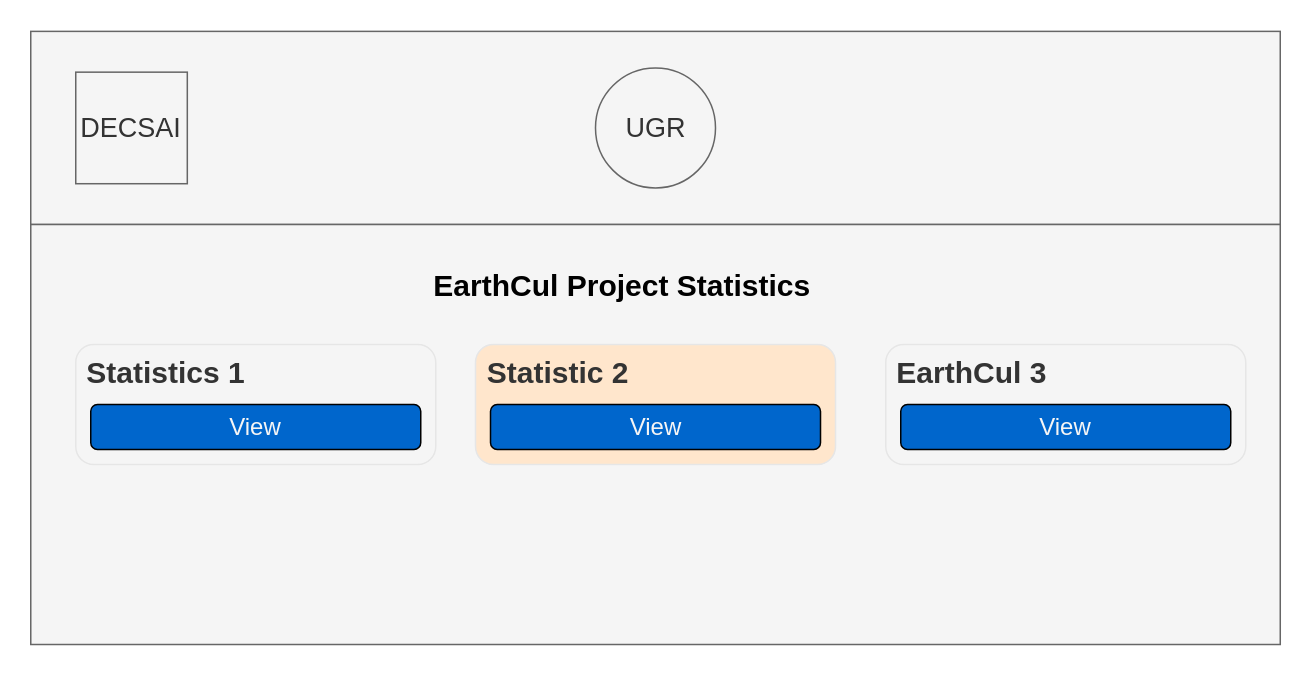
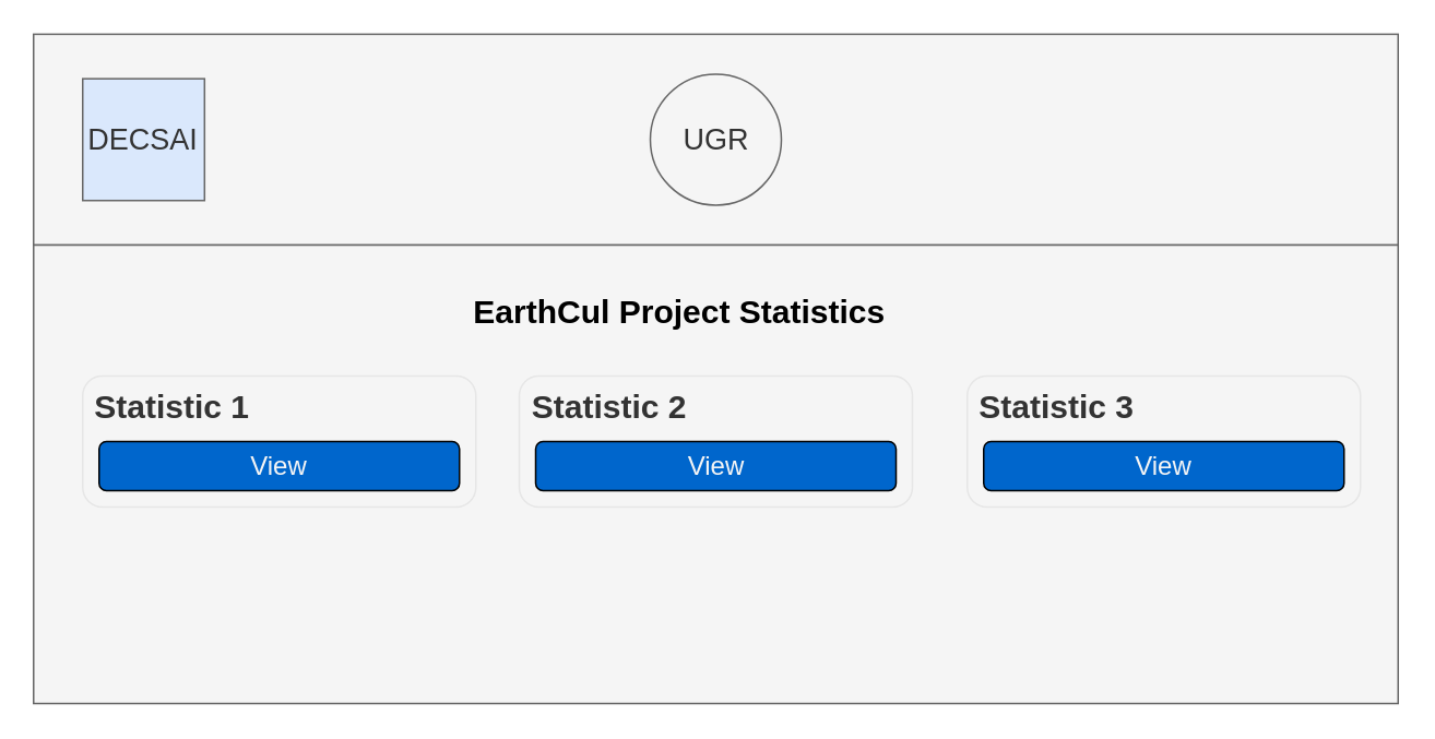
- <mxCell id="3" value="&lt;font style=&quot;font-size: 18px;&quot;&gt;DECSAI&lt;/font&gt;" style="whiteSpace=wrap;html=1;aspect=fixed;fillColor=#f5f5f5;fontColor=#333333;strokeColor=#666666;fontSize=18;" parent="1" vertex="1"><mxGeometry x="50" y="47.44" width="74.37" height="74.37" as="geometry" /></mxCell>
+ <mxCell id="3" value="&lt;font style=&quot;font-size: 18px;&quot;&gt;DECSAI&lt;/font&gt;" style="whiteSpace=wrap;html=1;aspect=fixed;fillColor=#dae8fc;fontColor=#333333;strokeColor=#666666;fontSize=18;" parent="1" vertex="1"><mxGeometry x="50" y="47.44" width="74.37" height="74.37" as="geometry" /></mxCell>
- <mxCell id="6" value="&lt;b style=&quot;font-size: 20px;&quot;&gt;&amp;nbsp;Statistics 1&lt;/b&gt;" style="rounded=1;whiteSpace=wrap;html=1;fontSize=16;fillColor=#f5f5f5;fontColor=#333333;strokeColor=#E6E6E6;align=left;verticalAlign=top;" parent="1" vertex="1"><mxGeometry x="50" y="229" width="240" height="80" as="geometry" /></mxCell>
+ <mxCell id="6" value="&lt;b style=&quot;font-size: 20px;&quot;&gt;&amp;nbsp;Statistic 1&lt;/b&gt;" style="rounded=1;whiteSpace=wrap;html=1;fontSize=16;fillColor=#f5f5f5;fontColor=#333333;strokeColor=#E6E6E6;align=left;verticalAlign=top;" parent="1" vertex="1"><mxGeometry x="50" y="229" width="240" height="80" as="geometry" /></mxCell>
- <mxCell id="8" value="&lt;b style=&quot;font-size: 20px;&quot;&gt;&amp;nbsp;Statistic 2&lt;/b&gt;" style="rounded=1;whiteSpace=wrap;html=1;fontSize=16;fillColor=#ffe6cc;fontColor=#333333;strokeColor=#E6E6E6;align=left;verticalAlign=top;" vertex="1" parent="1"><mxGeometry x="316.51" y="229" width="240" height="80" as="geometry" /></mxCell>
+ <mxCell id="8" value="&lt;b style=&quot;font-size: 20px;&quot;&gt;&amp;nbsp;Statistic 2&lt;/b&gt;" style="rounded=1;whiteSpace=wrap;html=1;fontSize=16;fillColor=#f5f5f5;fontColor=#333333;strokeColor=#E6E6E6;align=left;verticalAlign=top;" vertex="1" parent="1"><mxGeometry x="316.51" y="229" width="240" height="80" as="geometry" /></mxCell>
- <mxCell id="10" value="&lt;b style=&quot;font-size: 20px;&quot;&gt;&amp;nbsp;EarthCul 3&lt;/b&gt;" style="rounded=1;whiteSpace=wrap;html=1;fontSize=16;fillColor=#f5f5f5;fontColor=#333333;strokeColor=#E6E6E6;align=left;verticalAlign=top;" vertex="1" parent="1"><mxGeometry x="590" y="229" width="240" height="80" as="geometry" /></mxCell>
+ <mxCell id="10" value="&lt;b style=&quot;font-size: 20px;&quot;&gt;&amp;nbsp;Statistic 3&lt;/b&gt;" style="rounded=1;whiteSpace=wrap;html=1;fontSize=16;fillColor=#f5f5f5;fontColor=#333333;strokeColor=#E6E6E6;align=left;verticalAlign=top;" vertex="1" parent="1"><mxGeometry x="590" y="229" width="240" height="80" as="geometry" /></mxCell>
